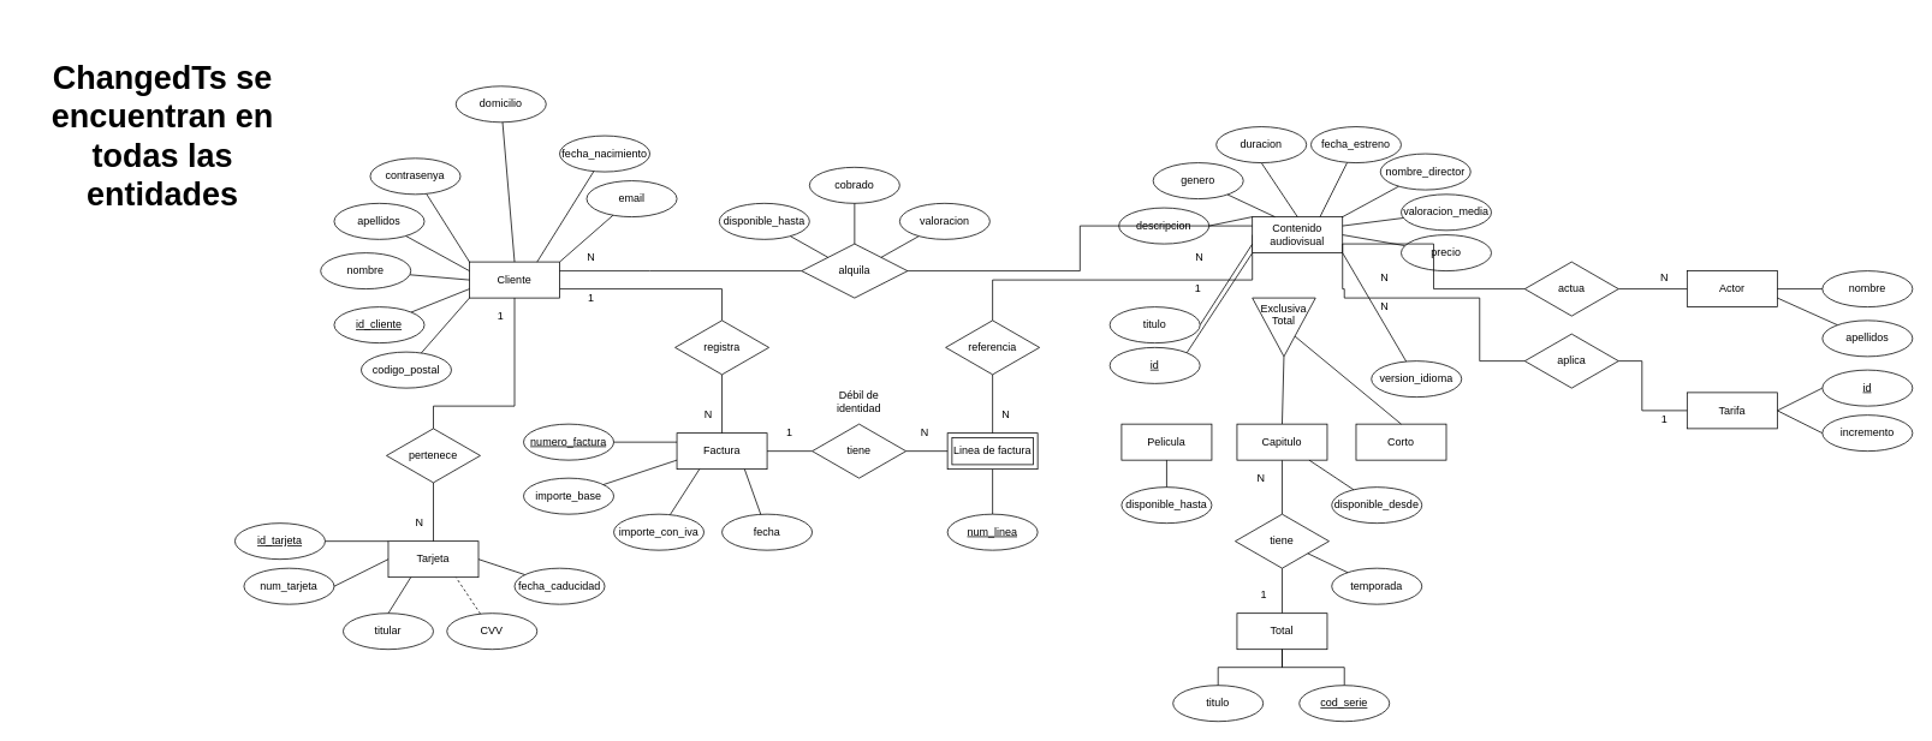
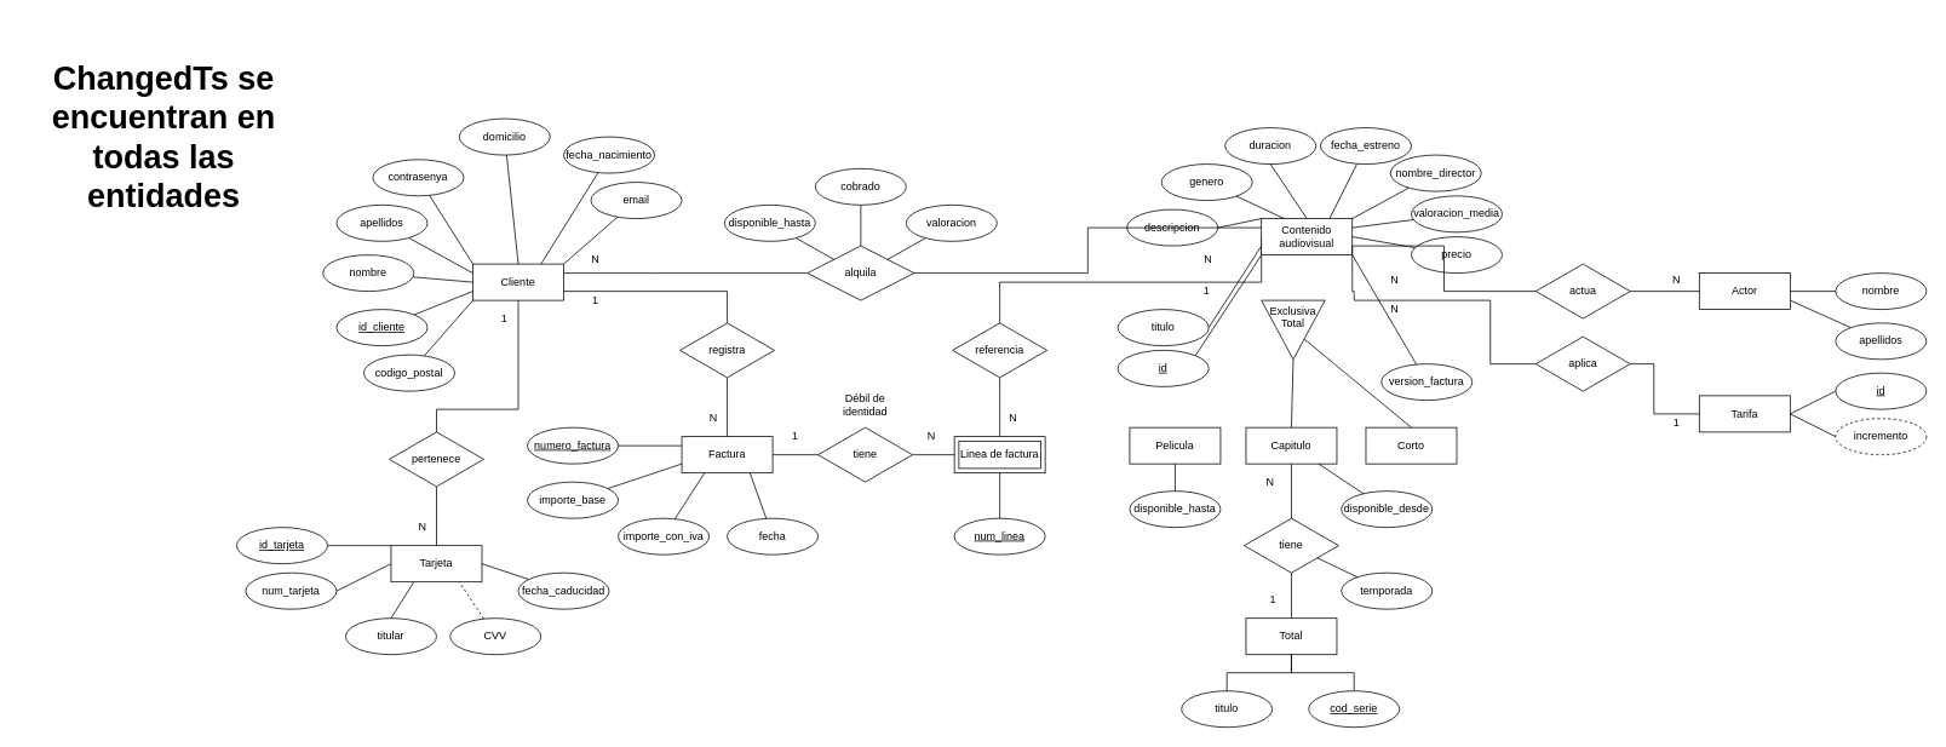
- <mxCell id="58" value="domicilio" style="ellipse;whiteSpace=wrap;html=1;align=center;" parent="1" vertex="1"><mxGeometry x="505" y="95" width="100" height="40" as="geometry" /></mxCell>
+ <mxCell id="58" value="domicilio" style="ellipse;whiteSpace=wrap;html=1;align=center;" parent="1" vertex="1"><mxGeometry x="505" y="130" width="100" height="40" as="geometry" /></mxCell>
- <mxCell id="90" value="version_idioma" style="ellipse;whiteSpace=wrap;html=1;align=center;" parent="1" vertex="1"><mxGeometry x="1520" y="400" width="100" height="40" as="geometry" /></mxCell>
+ <mxCell id="90" value="version_factura" style="ellipse;whiteSpace=wrap;html=1;align=center;" parent="1" vertex="1"><mxGeometry x="1520" y="400" width="100" height="40" as="geometry" /></mxCell>
- <mxCell id="112" value="incremento" style="ellipse;whiteSpace=wrap;html=1;align=center;fontStyle=0" parent="1" vertex="1"><mxGeometry x="2020" y="460" width="100" height="40" as="geometry" /></mxCell>
+ <mxCell id="112" value="incremento" style="ellipse;whiteSpace=wrap;html=1;align=center;fontStyle=0;dashed=1;" parent="1" vertex="1"><mxGeometry x="2020" y="460" width="100" height="40" as="geometry" /></mxCell>
